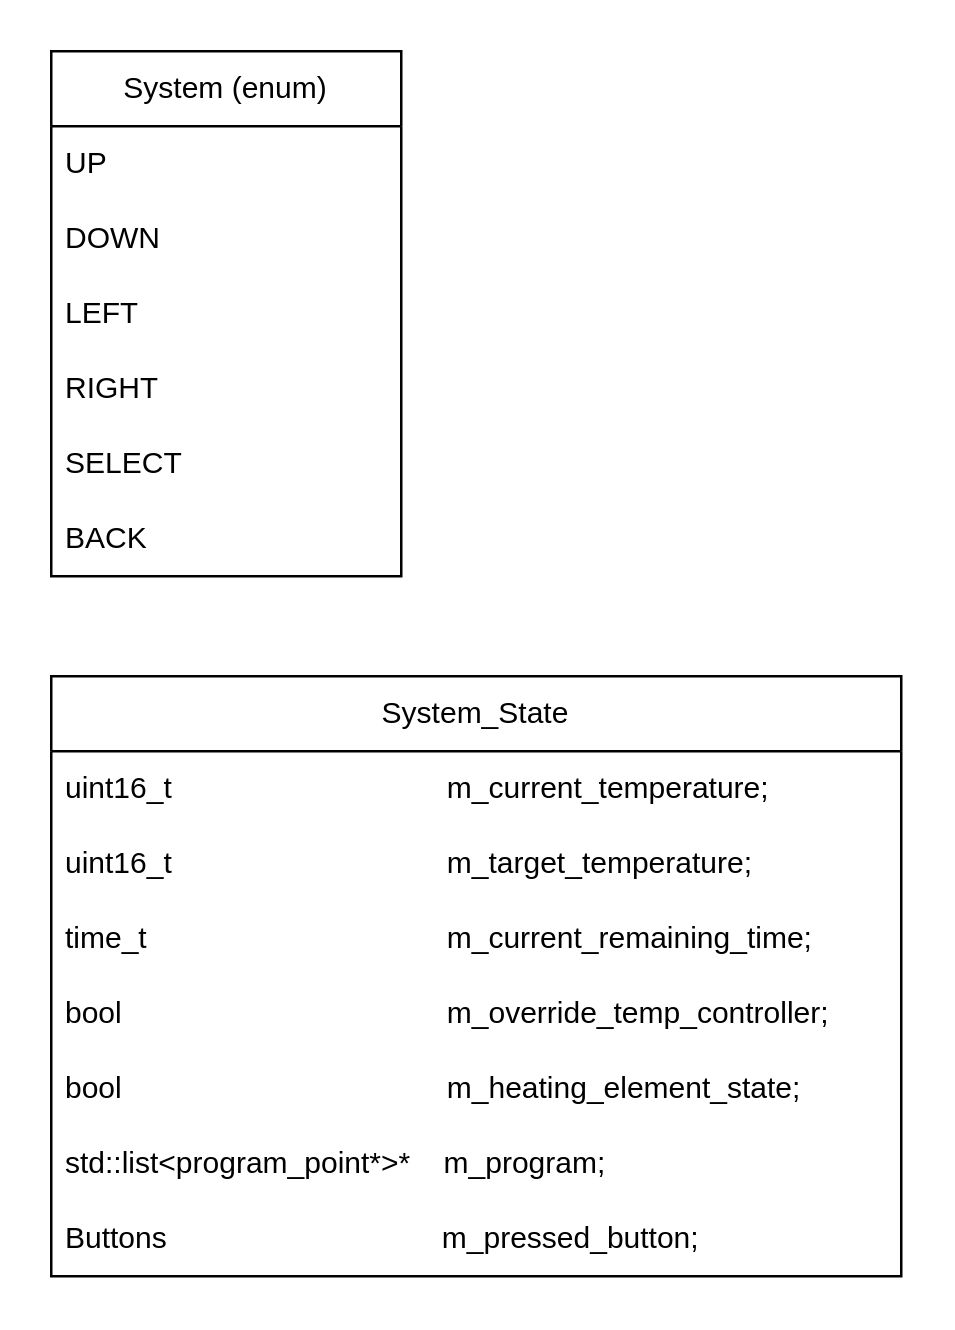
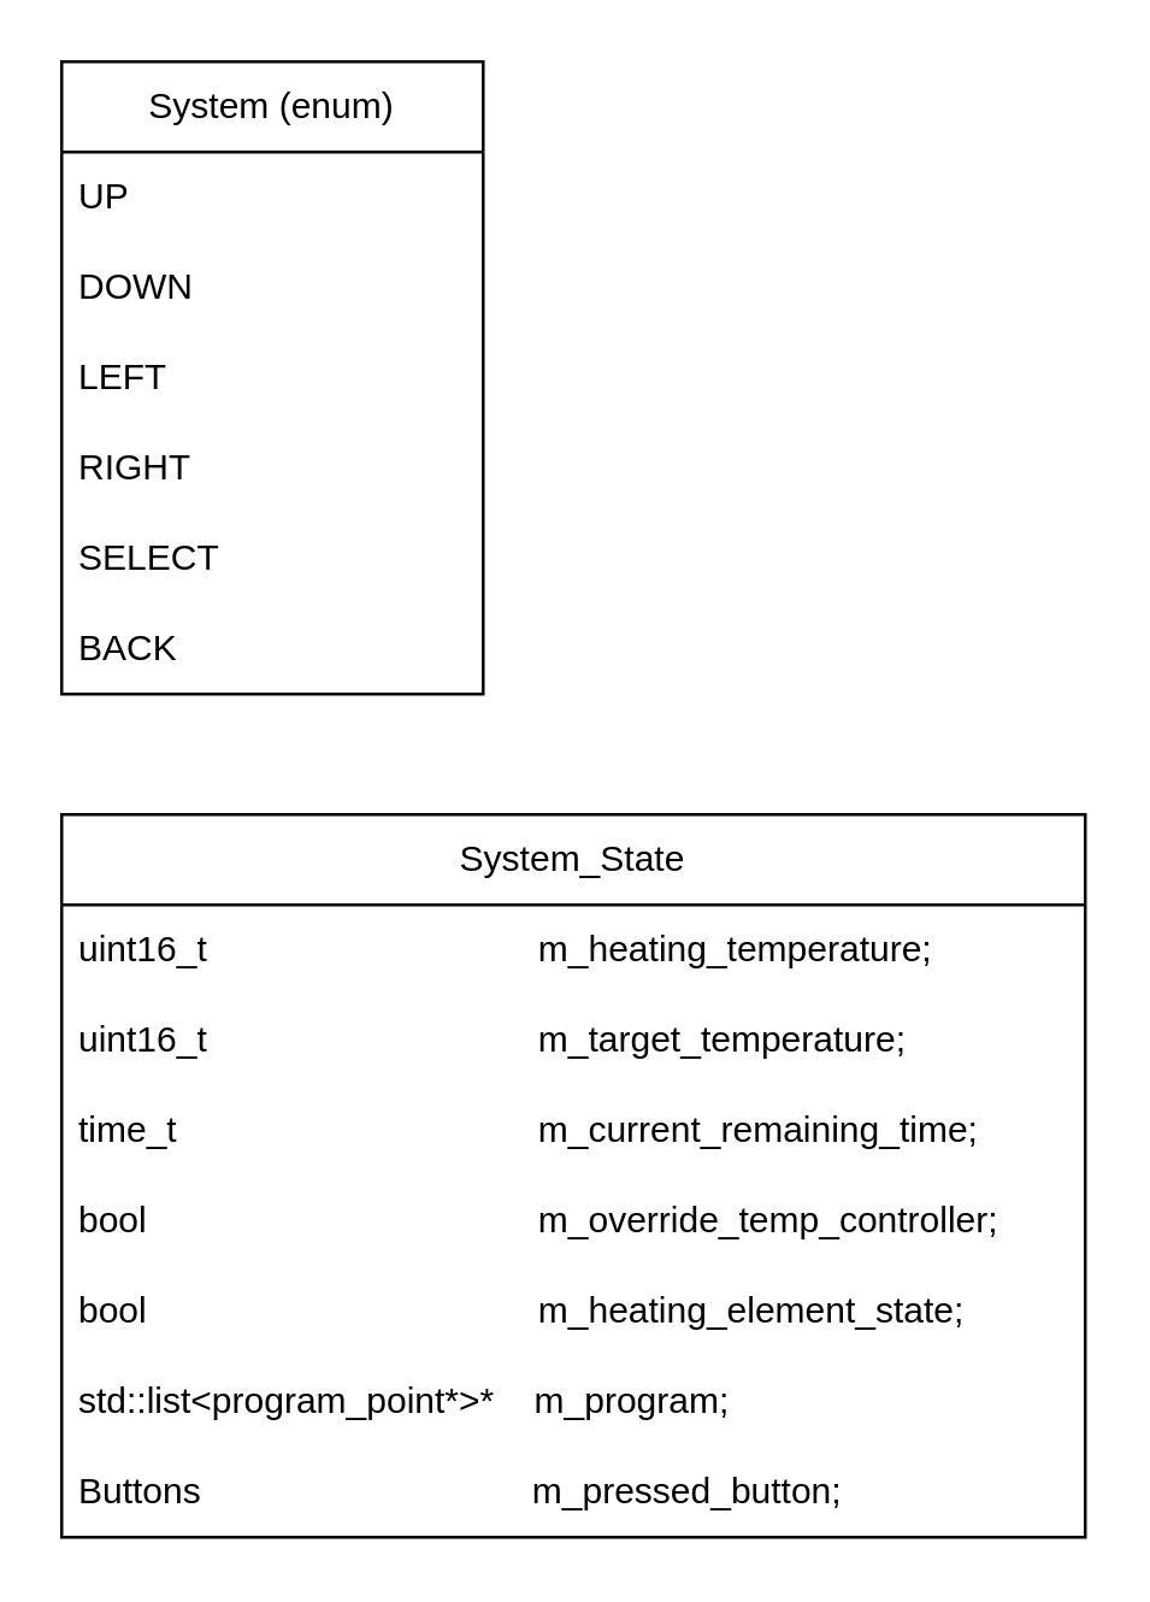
- <mxCell id="3" value="uint16_t&amp;nbsp; &amp;nbsp; &amp;nbsp; &amp;nbsp; &amp;nbsp; &amp;nbsp; &amp;nbsp; &amp;nbsp; &amp;nbsp; &amp;nbsp; &amp;nbsp; &amp;nbsp; &amp;nbsp; &amp;nbsp; &amp;nbsp; &amp;nbsp; &amp;nbsp;m_current_temperature;" style="text;strokeColor=none;fillColor=none;align=left;verticalAlign=middle;spacingLeft=4;spacingRight=4;overflow=hidden;points=[[0,0.5],[1,0.5]];portConstraint=eastwest;rotatable=0;whiteSpace=wrap;html=1;" vertex="1" parent="2"><mxGeometry y="30" width="340" height="30" as="geometry" /></mxCell>
+ <mxCell id="3" value="uint16_t&amp;nbsp; &amp;nbsp; &amp;nbsp; &amp;nbsp; &amp;nbsp; &amp;nbsp; &amp;nbsp; &amp;nbsp; &amp;nbsp; &amp;nbsp; &amp;nbsp; &amp;nbsp; &amp;nbsp; &amp;nbsp; &amp;nbsp; &amp;nbsp; &amp;nbsp;m_heating_temperature;" style="text;strokeColor=none;fillColor=none;align=left;verticalAlign=middle;spacingLeft=4;spacingRight=4;overflow=hidden;points=[[0,0.5],[1,0.5]];portConstraint=eastwest;rotatable=0;whiteSpace=wrap;html=1;" vertex="1" parent="2"><mxGeometry y="30" width="340" height="30" as="geometry" /></mxCell>
